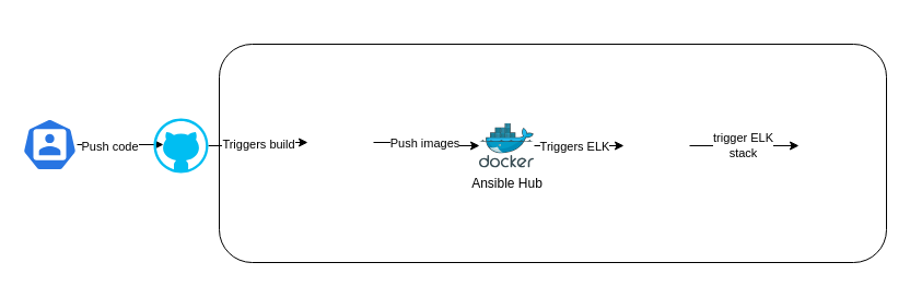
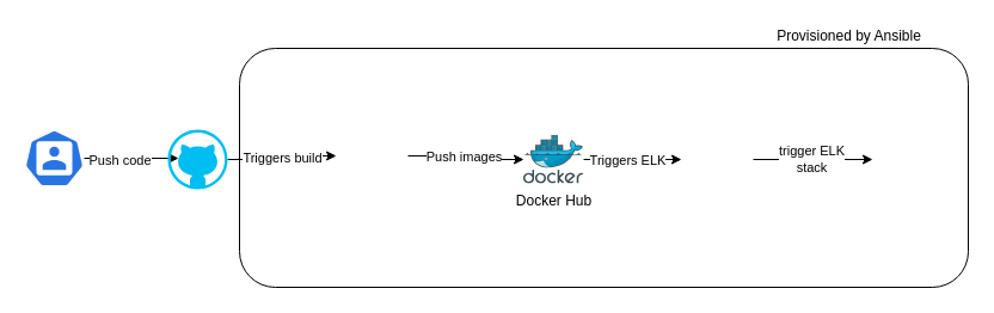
+ <mxCell id="17" value="Provisioned by Ansible" style="text;html=1;align=center;verticalAlign=middle;resizable=0;points=[];autosize=1;strokeColor=none;" vertex="1" parent="1"><mxGeometry x="640" y="20" width="140" height="20" as="geometry" /></mxCell>
- <mxCell id="13" value="Ansible Hub" style="aspect=fixed;html=1;points=[];align=center;image;fontSize=12;image=img/lib/mscae/Docker.svg;" vertex="1" parent="1"><mxGeometry x="438" y="112.5" width="50" height="41" as="geometry" /></mxCell>
+ <mxCell id="13" value="Docker Hub" style="aspect=fixed;html=1;points=[];align=center;image;fontSize=12;image=img/lib/mscae/Docker.svg;" vertex="1" parent="1"><mxGeometry x="438" y="112.5" width="50" height="41" as="geometry" /></mxCell>
